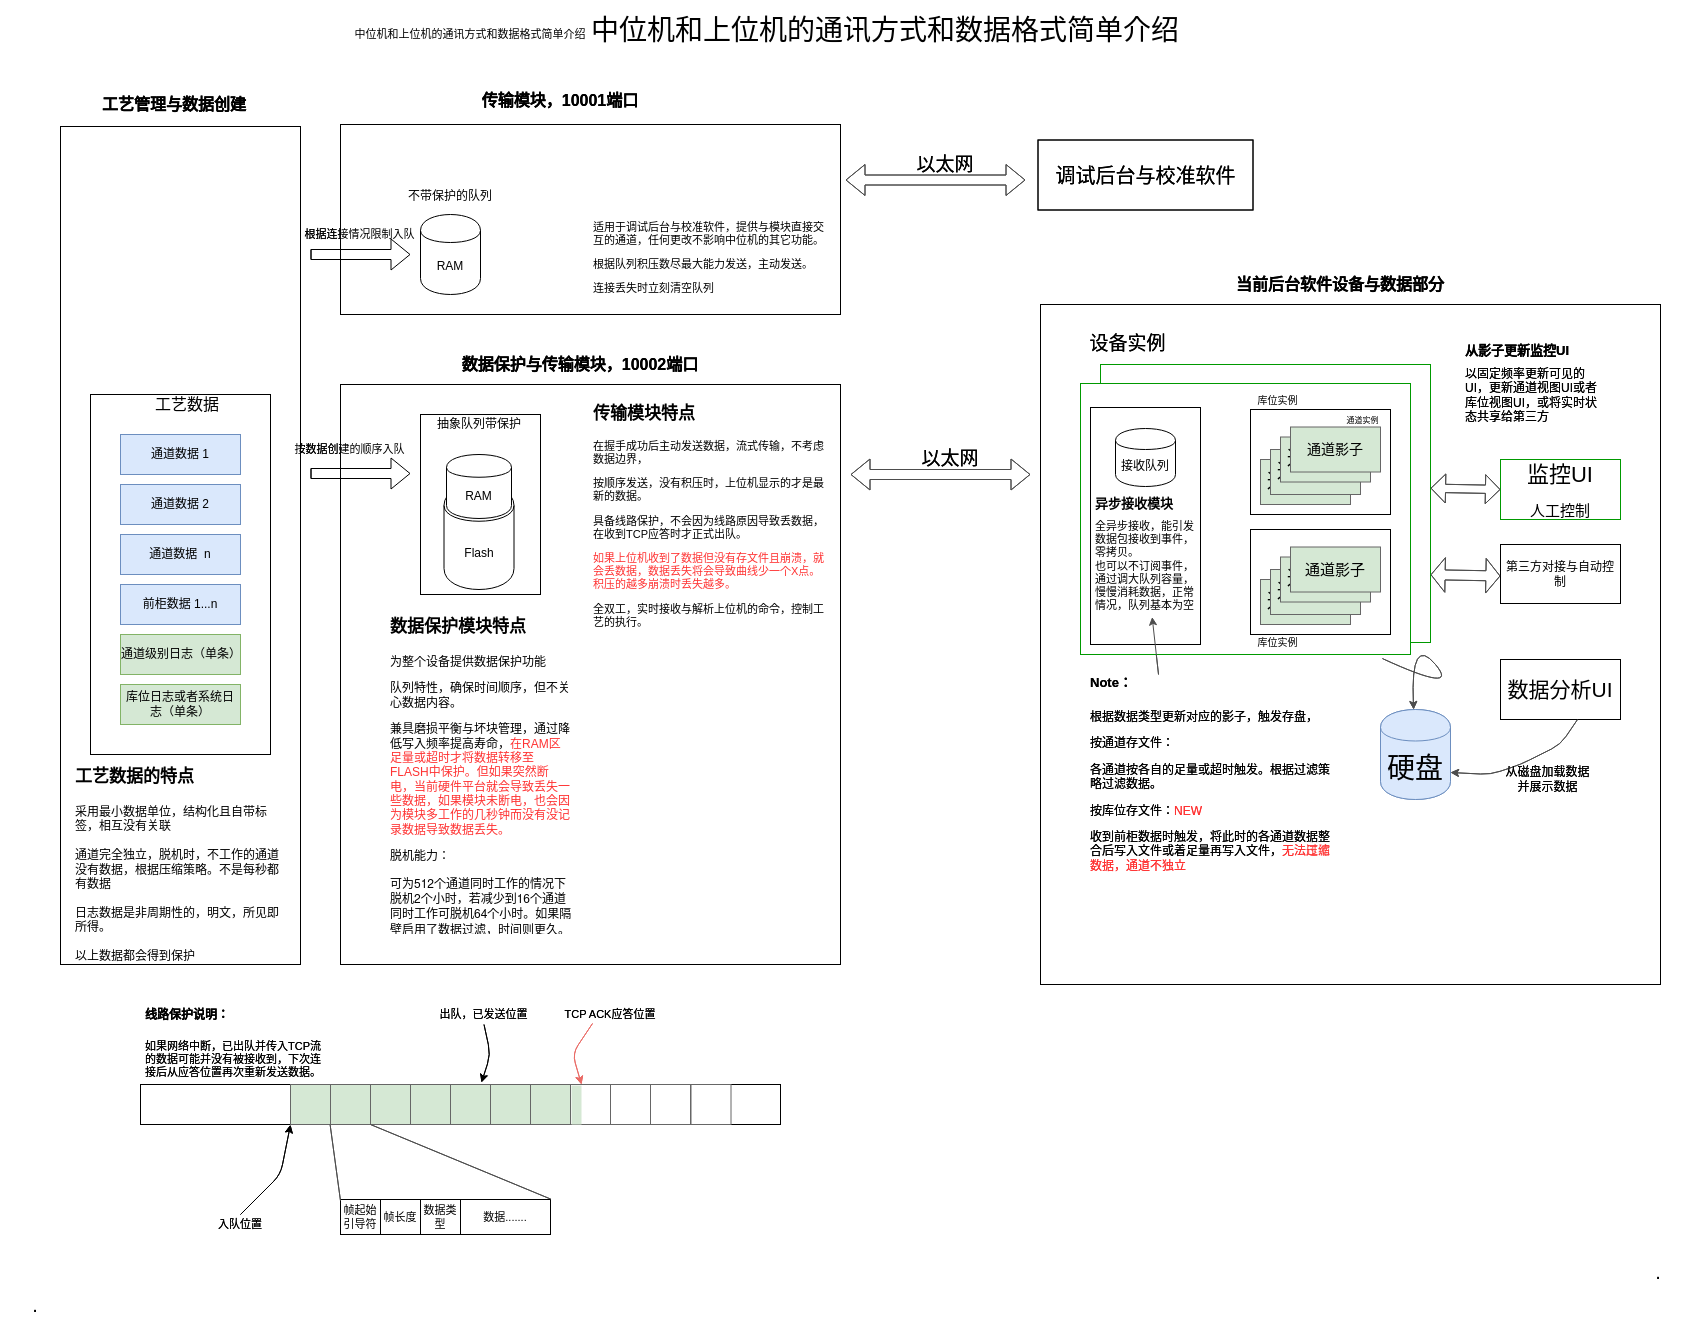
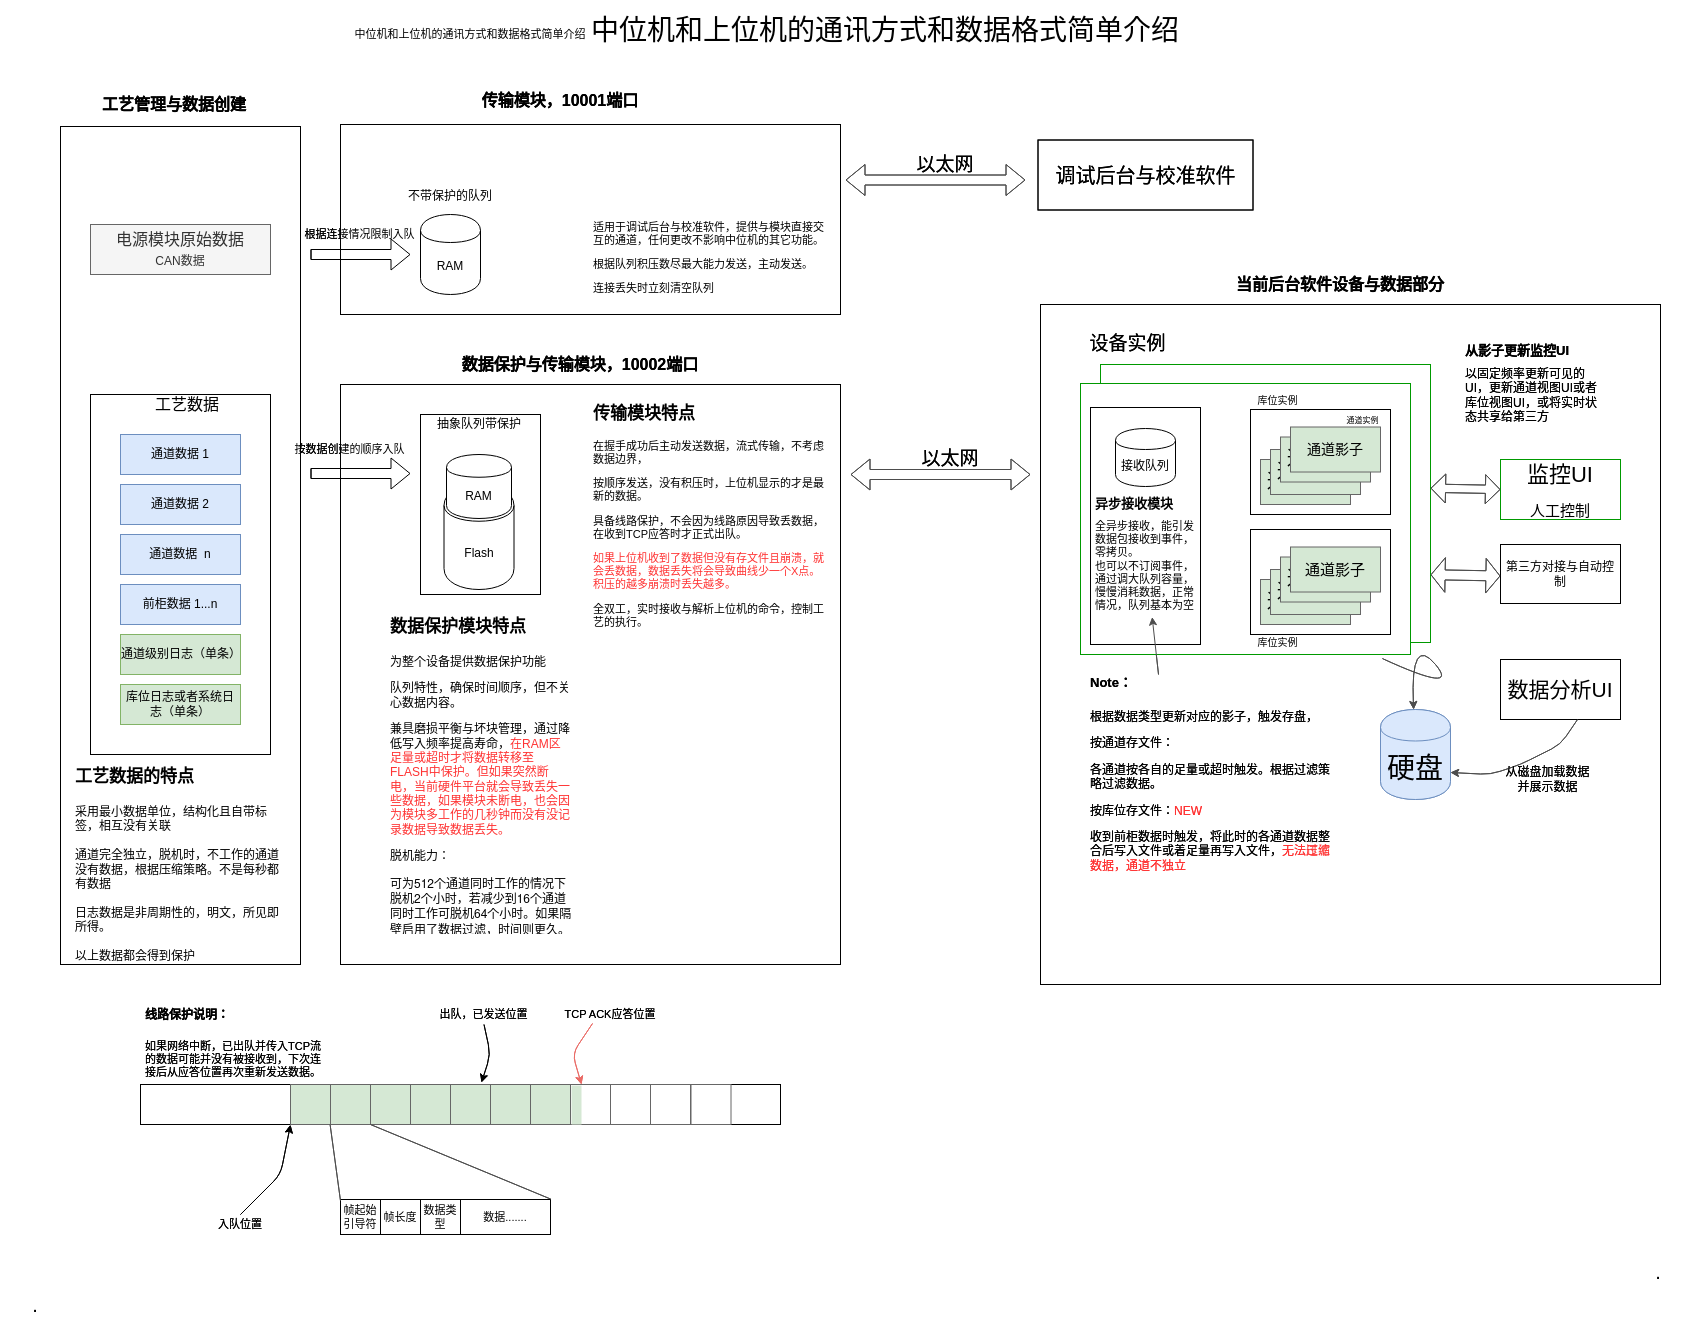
+ <mxCell id="118" value="电源模块原始数据&lt;br&gt;&lt;font style=&quot;font-size: 12px&quot;&gt;CAN数据&lt;/font&gt;" style="rounded=0;whiteSpace=wrap;html=1;fontSize=16;fillColor=#f5f5f5;strokeColor=#666666;fontColor=#333333;" vertex="1" parent="1"><mxGeometry x="90" y="224" width="180" height="50" as="geometry" /></mxCell>
